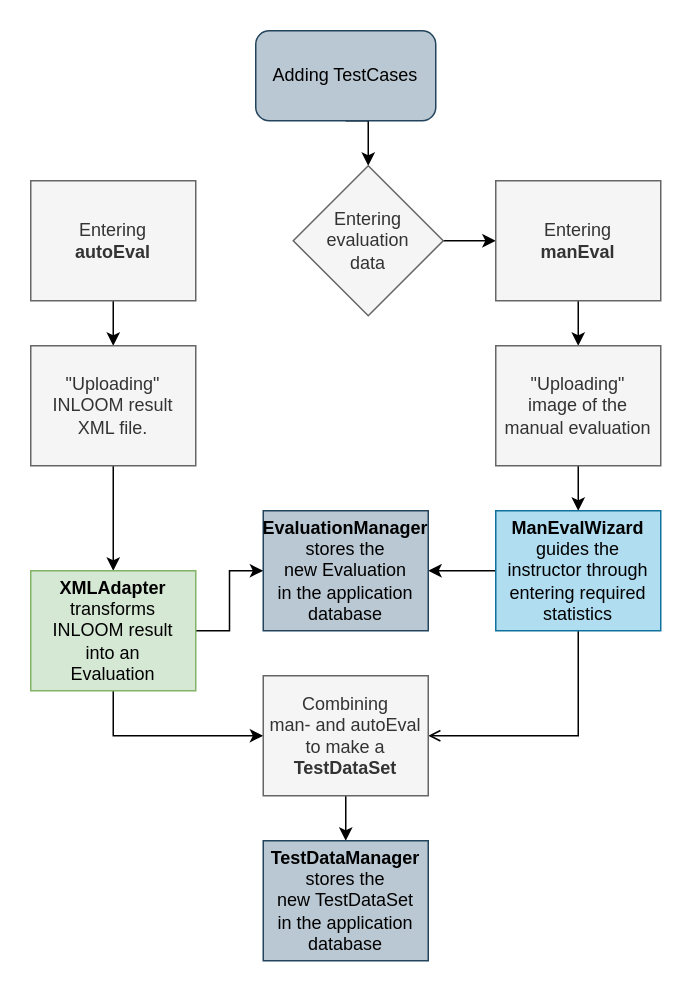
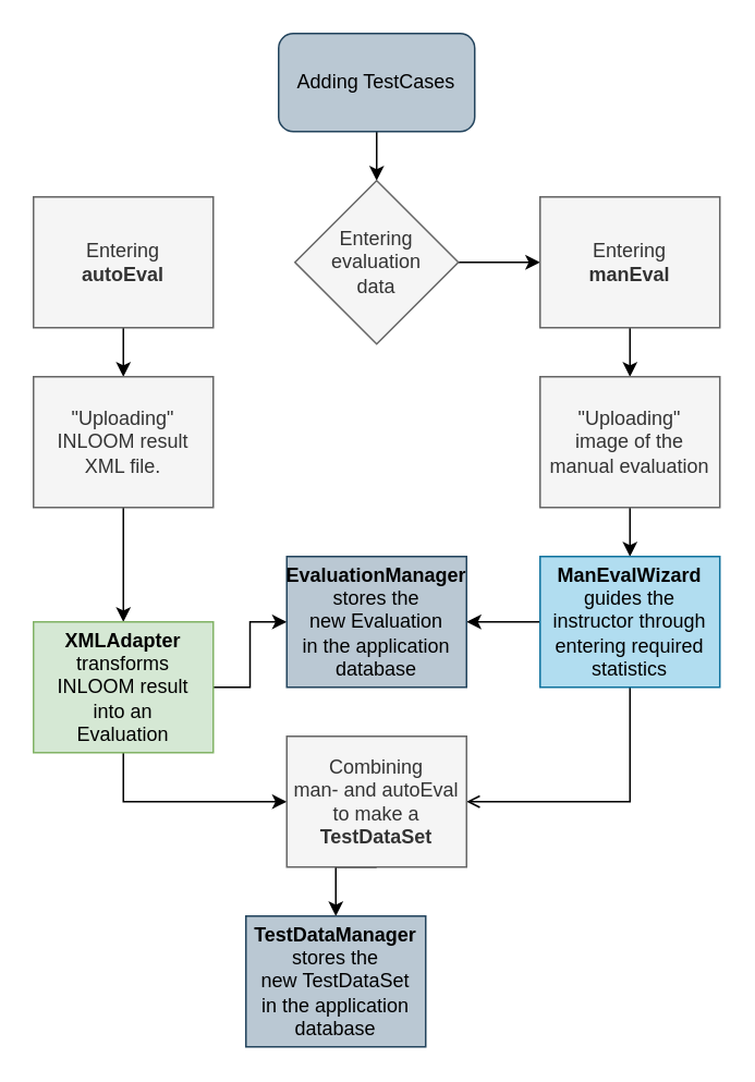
- <mxCell id="5" value="Entering&lt;br&gt;evaluation&lt;br&gt;data" style="rhombus;whiteSpace=wrap;html=1;fillColor=#f5f5f5;strokeColor=#666666;fontColor=#333333;" parent="1" vertex="1"><mxGeometry x="195" y="110" width="100" height="100" as="geometry" /></mxCell>
+ <mxCell id="5" value="Entering&lt;br&gt;evaluation&lt;br&gt;data" style="rhombus;whiteSpace=wrap;html=1;fillColor=#f5f5f5;strokeColor=#666666;fontColor=#333333;" parent="1" vertex="1"><mxGeometry x="180" y="110" width="100" height="100" as="geometry" /></mxCell>
- <mxCell id="22" value="&lt;b&gt;TestDataManager&lt;/b&gt;&lt;br&gt;stores the &lt;br&gt;new&amp;nbsp;TestDataSet&lt;br&gt;in the application database" style="rounded=0;whiteSpace=wrap;html=1;fillColor=#bac8d3;strokeColor=#23445d;" parent="1" vertex="1"><mxGeometry x="175" y="560" width="110" height="80" as="geometry" /></mxCell>
+ <mxCell id="22" value="&lt;b&gt;TestDataManager&lt;/b&gt;&lt;br&gt;stores the &lt;br&gt;new&amp;nbsp;TestDataSet&lt;br&gt;in the application database" style="rounded=0;whiteSpace=wrap;html=1;fillColor=#bac8d3;strokeColor=#23445d;" parent="1" vertex="1"><mxGeometry x="150" y="560" width="110" height="80" as="geometry" /></mxCell>
